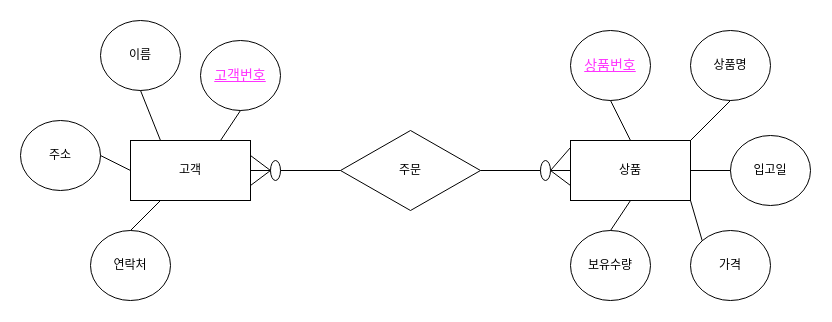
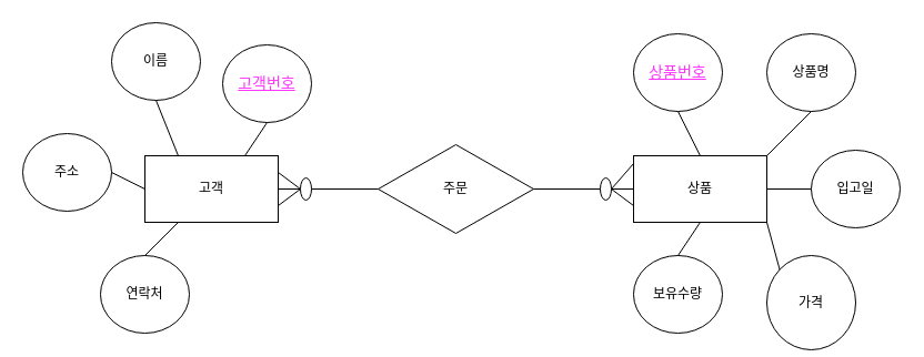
- <mxCell id="15" value="가격" style="ellipse;whiteSpace=wrap;html=1;" vertex="1" parent="1"><mxGeometry x="690" y="230" width="80" height="70" as="geometry" /></mxCell>
+ <mxCell id="15" value="가격" style="ellipse;whiteSpace=wrap;html=1;" vertex="1" parent="1"><mxGeometry x="690" y="230" width="80" height="85" as="geometry" /></mxCell>
